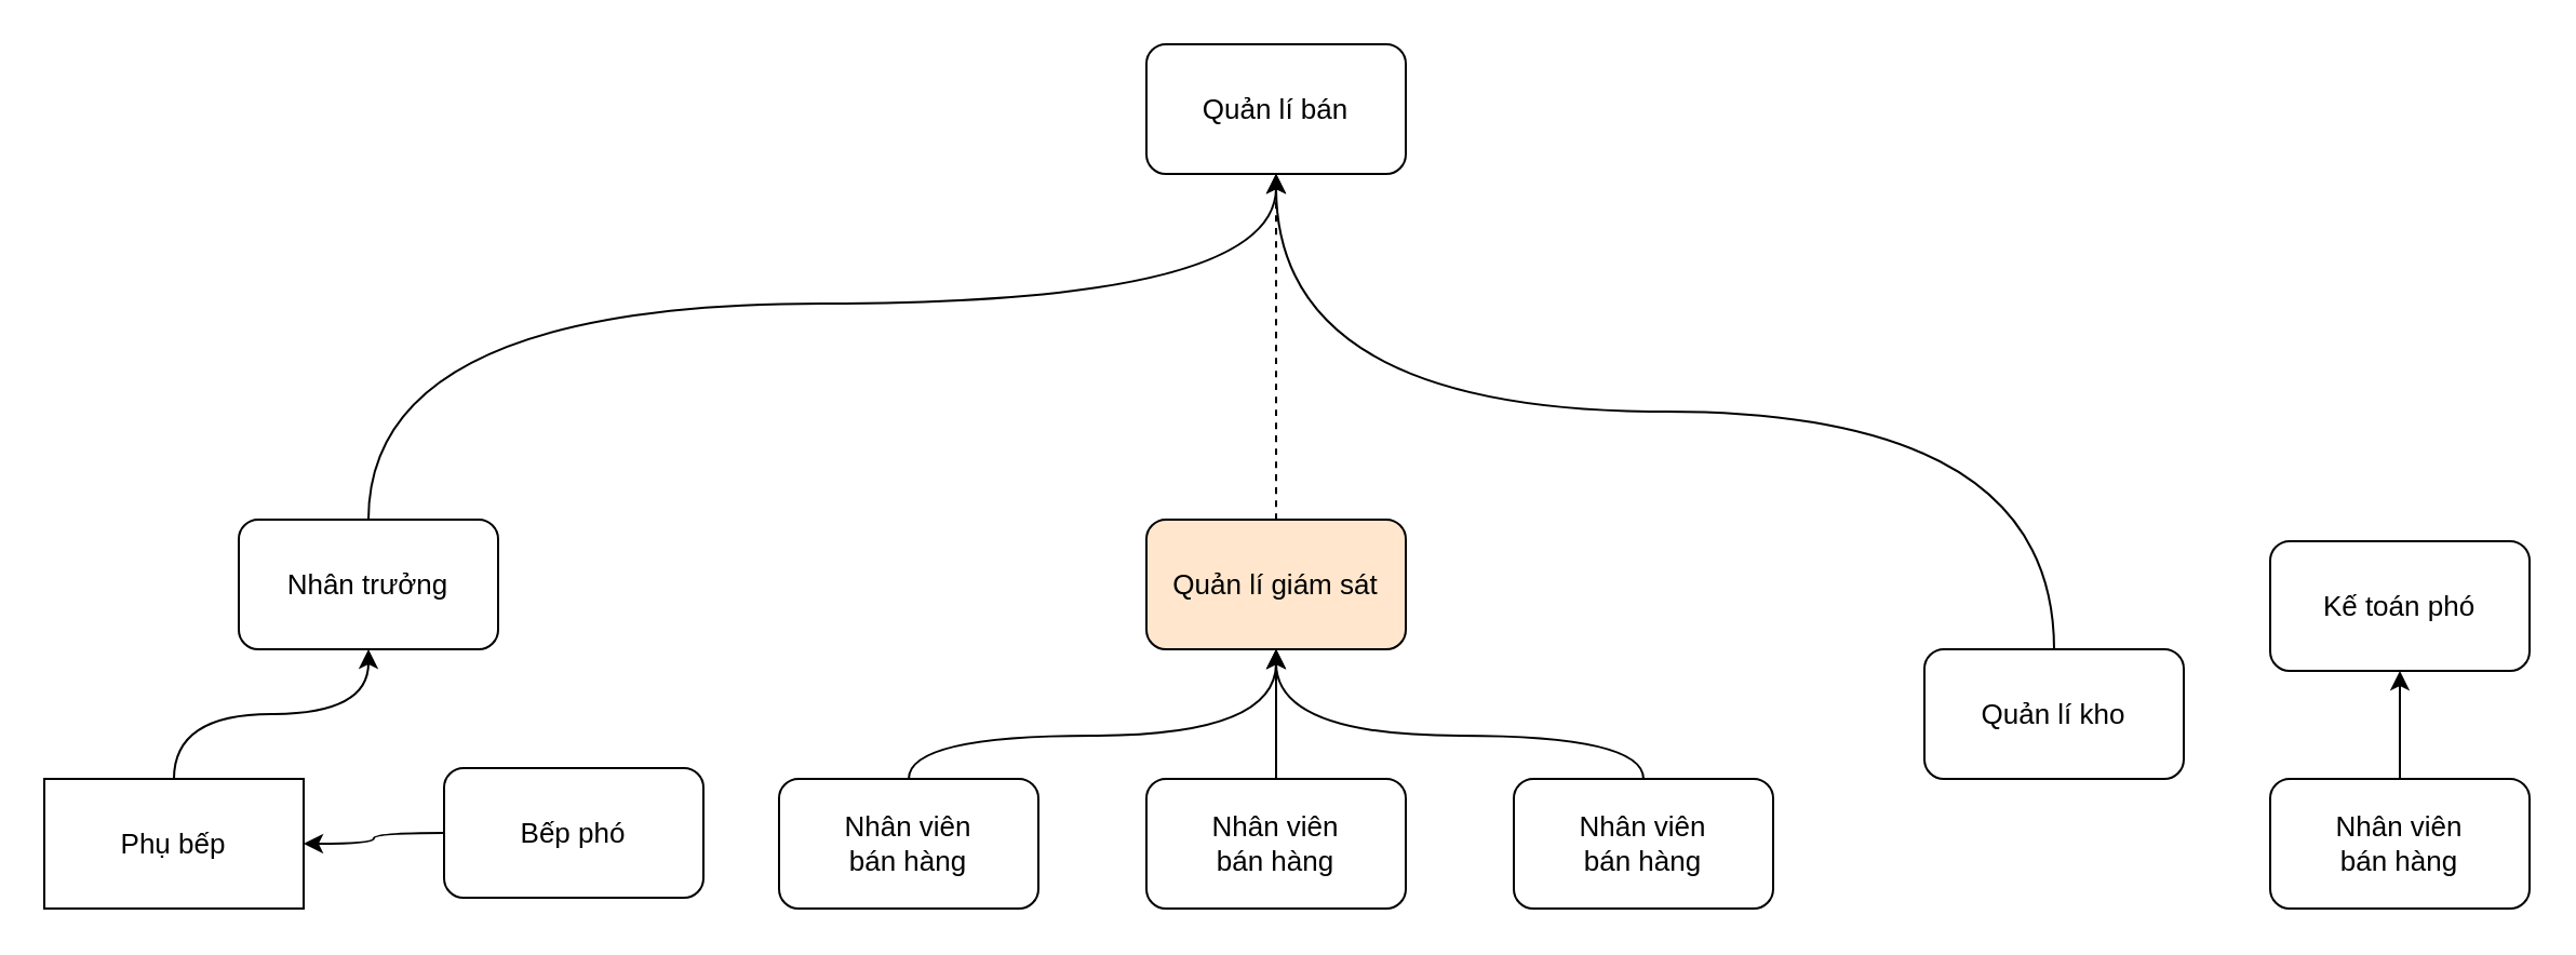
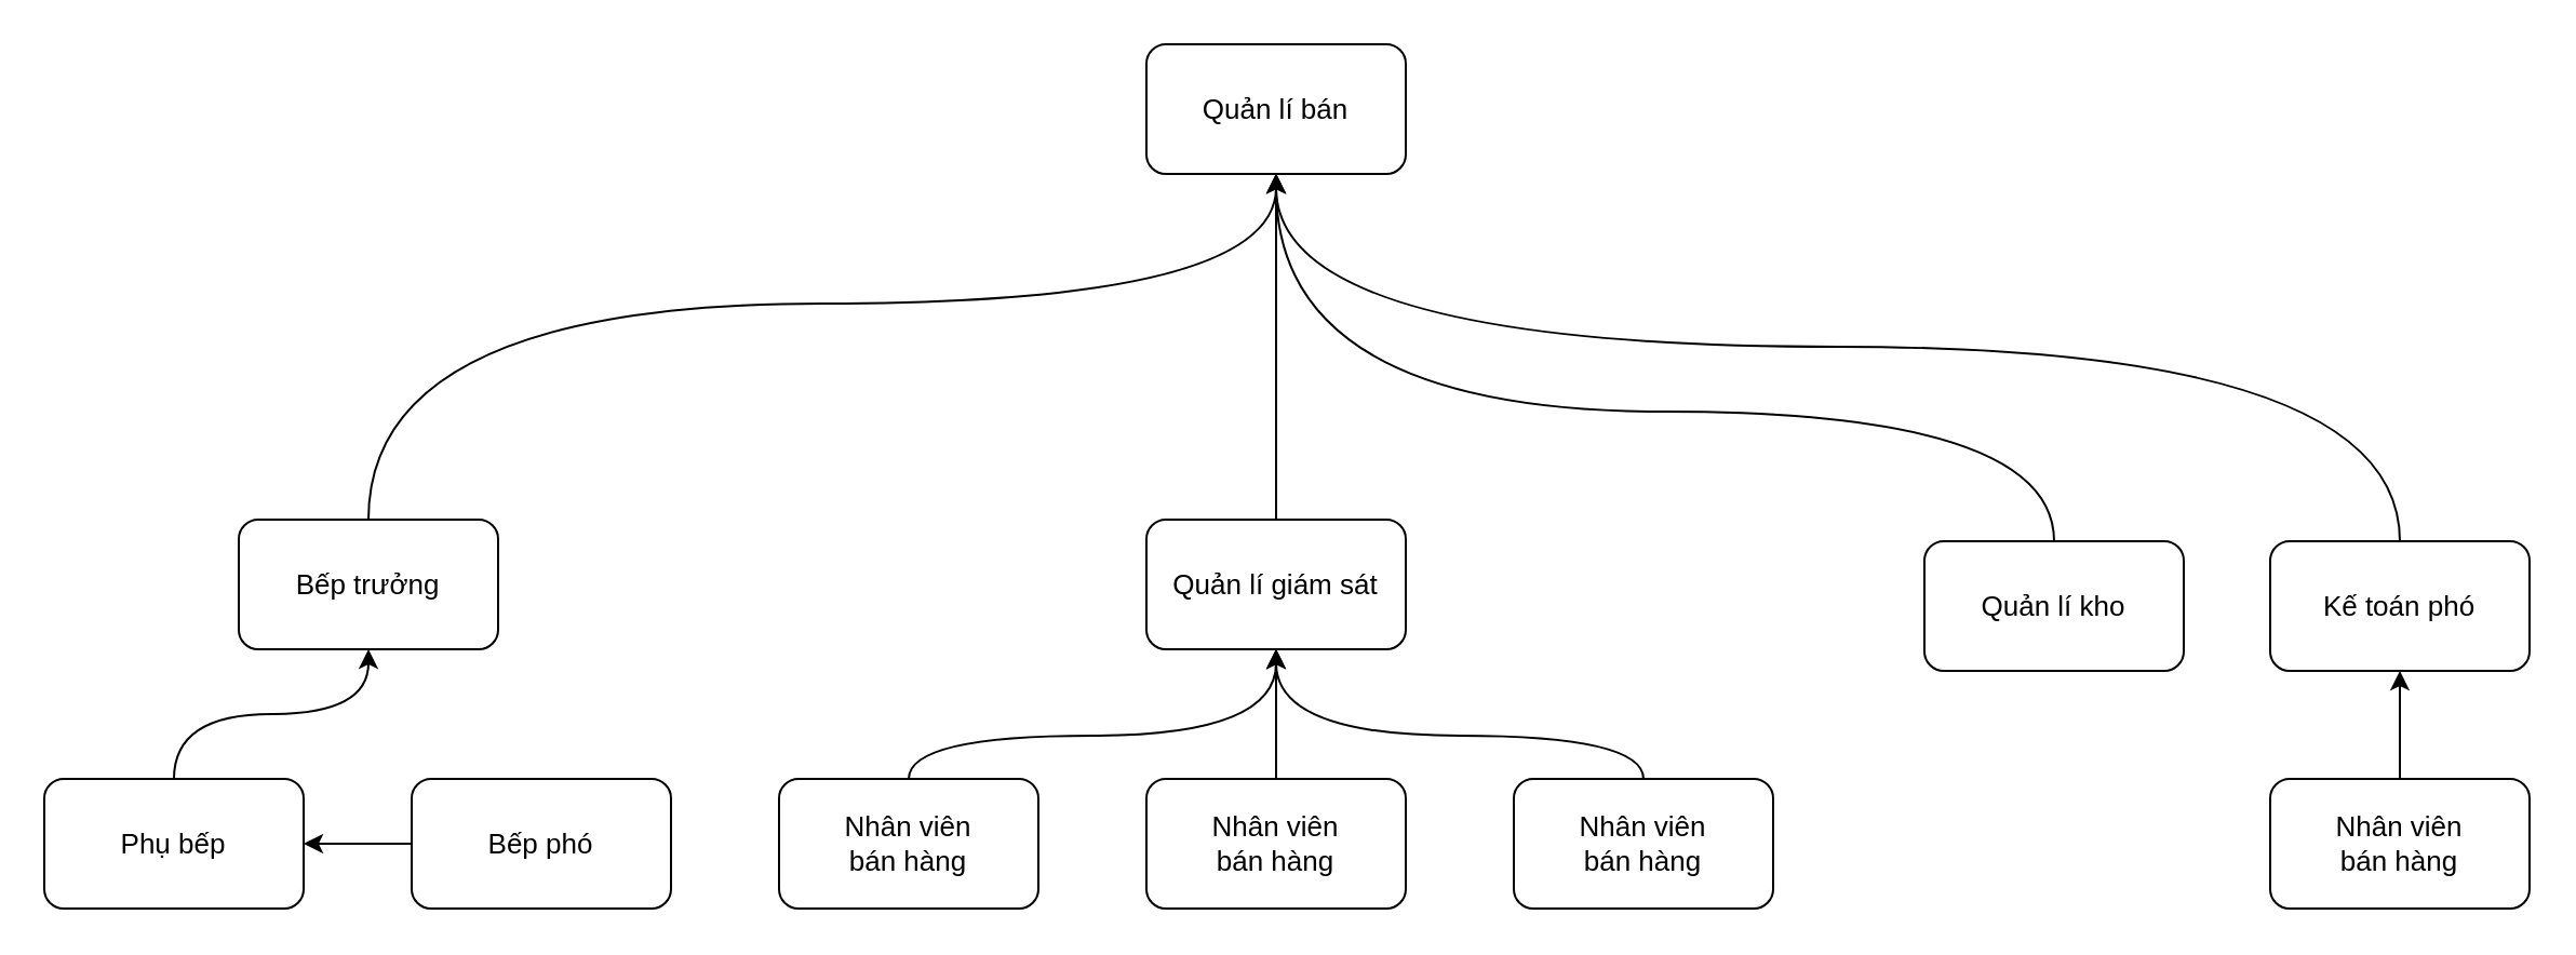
+ <mxCell id="7" style="edgeStyle=orthogonalEdgeStyle;curved=1;rounded=0;orthogonalLoop=1;jettySize=auto;html=1;fontSize=13;elbow=vertical;" edge="1" parent="1" source="8" target="2"><mxGeometry relative="1" as="geometry"><Array as="points"><mxPoint x="1110" y="160" /><mxPoint x="590" y="160" /></Array></mxGeometry></mxCell>
- <mxCell id="11" style="edgeStyle=orthogonalEdgeStyle;curved=1;rounded=0;orthogonalLoop=1;jettySize=auto;html=1;fontSize=13;elbow=vertical;dashed=1;" edge="1" parent="1" source="12" target="2"><mxGeometry relative="1" as="geometry" /></mxCell>
+ <mxCell id="11" style="edgeStyle=orthogonalEdgeStyle;curved=1;rounded=0;orthogonalLoop=1;jettySize=auto;html=1;fontSize=13;elbow=vertical;" edge="1" parent="1" source="12" target="2"><mxGeometry relative="1" as="geometry" /></mxCell>
- <mxCell id="6" value="&lt;font style=&quot;font-size: 13px&quot;&gt;Nhân trưởng&lt;/font&gt;" style="rounded=1;whiteSpace=wrap;html=1;" vertex="1" parent="1"><mxGeometry x="110" y="240" width="120" height="60" as="geometry" /></mxCell>
+ <mxCell id="6" value="&lt;font style=&quot;font-size: 13px&quot;&gt;Bếp trưởng&lt;/font&gt;" style="rounded=1;whiteSpace=wrap;html=1;" vertex="1" parent="1"><mxGeometry x="110" y="240" width="120" height="60" as="geometry" /></mxCell>
- <mxCell id="12" value="&lt;font style=&quot;font-size: 13px&quot;&gt;Quản lí giám sát&lt;/font&gt;" style="rounded=1;whiteSpace=wrap;html=1;fillColor=#ffe6cc;" vertex="1" parent="1"><mxGeometry x="530" y="240" width="120" height="60" as="geometry" /></mxCell>
+ <mxCell id="12" value="&lt;font style=&quot;font-size: 13px&quot;&gt;Quản lí giám sát&lt;/font&gt;" style="rounded=1;whiteSpace=wrap;html=1;" vertex="1" parent="1"><mxGeometry x="530" y="240" width="120" height="60" as="geometry" /></mxCell>
- <mxCell id="10" value="&lt;span style=&quot;font-size: 13px&quot;&gt;Quản lí kho&lt;/span&gt;" style="rounded=1;whiteSpace=wrap;html=1;" vertex="1" parent="1"><mxGeometry x="890" y="300" width="120" height="60" as="geometry" /></mxCell>
+ <mxCell id="10" value="&lt;span style=&quot;font-size: 13px&quot;&gt;Quản lí kho&lt;/span&gt;" style="rounded=1;whiteSpace=wrap;html=1;" vertex="1" parent="1"><mxGeometry x="890" y="250" width="120" height="60" as="geometry" /></mxCell>
- <mxCell id="16" value="&lt;span style=&quot;font-size: 13px&quot;&gt;Bếp phó&lt;/span&gt;" style="rounded=1;whiteSpace=wrap;html=1;" vertex="1" parent="1"><mxGeometry x="205" y="355" width="120" height="60" as="geometry" /></mxCell>
+ <mxCell id="16" value="&lt;span style=&quot;font-size: 13px&quot;&gt;Bếp phó&lt;/span&gt;" style="rounded=1;whiteSpace=wrap;html=1;" vertex="1" parent="1"><mxGeometry x="190" y="360" width="120" height="60" as="geometry" /></mxCell>
- <mxCell id="14" value="&lt;span style=&quot;font-size: 13px&quot;&gt;Phụ bếp&lt;/span&gt;" style="whiteSpace=wrap;html=1;rounded=0;" vertex="1" parent="1"><mxGeometry x="20" y="360" width="120" height="60" as="geometry" /></mxCell>
+ <mxCell id="14" value="&lt;span style=&quot;font-size: 13px&quot;&gt;Phụ bếp&lt;/span&gt;" style="rounded=1;whiteSpace=wrap;html=1;" vertex="1" parent="1"><mxGeometry x="20" y="360" width="120" height="60" as="geometry" /></mxCell>
